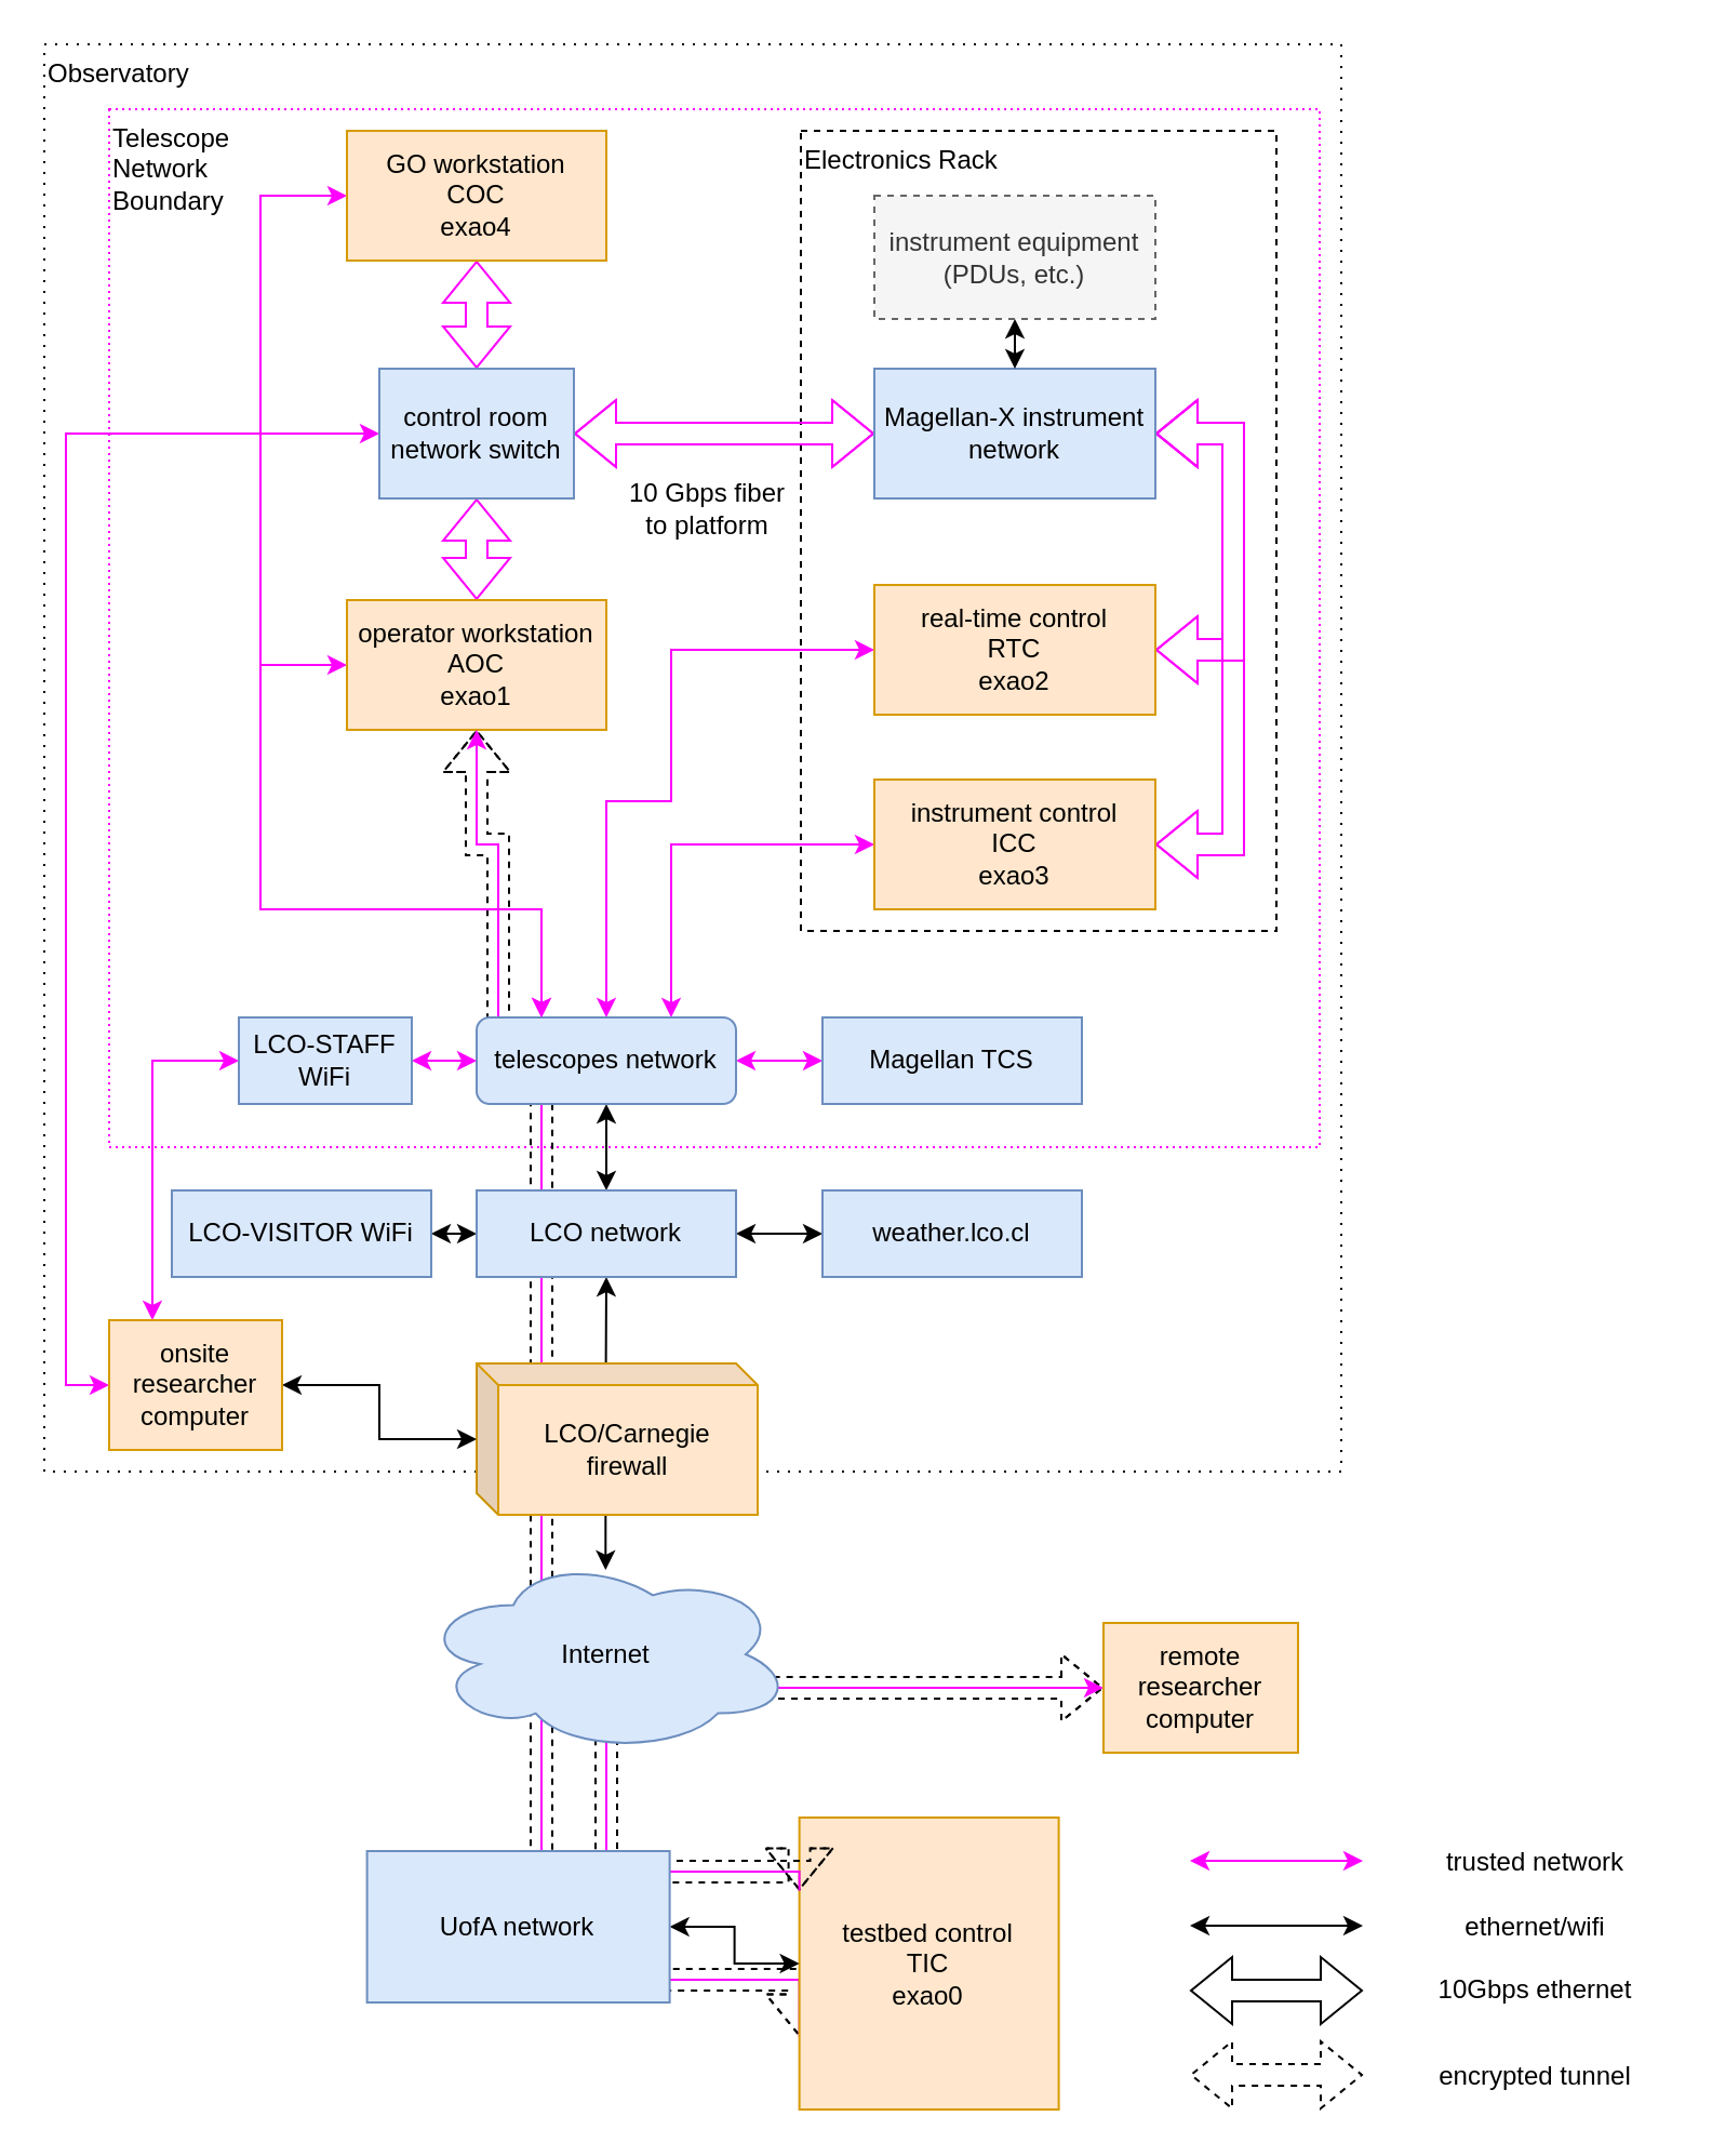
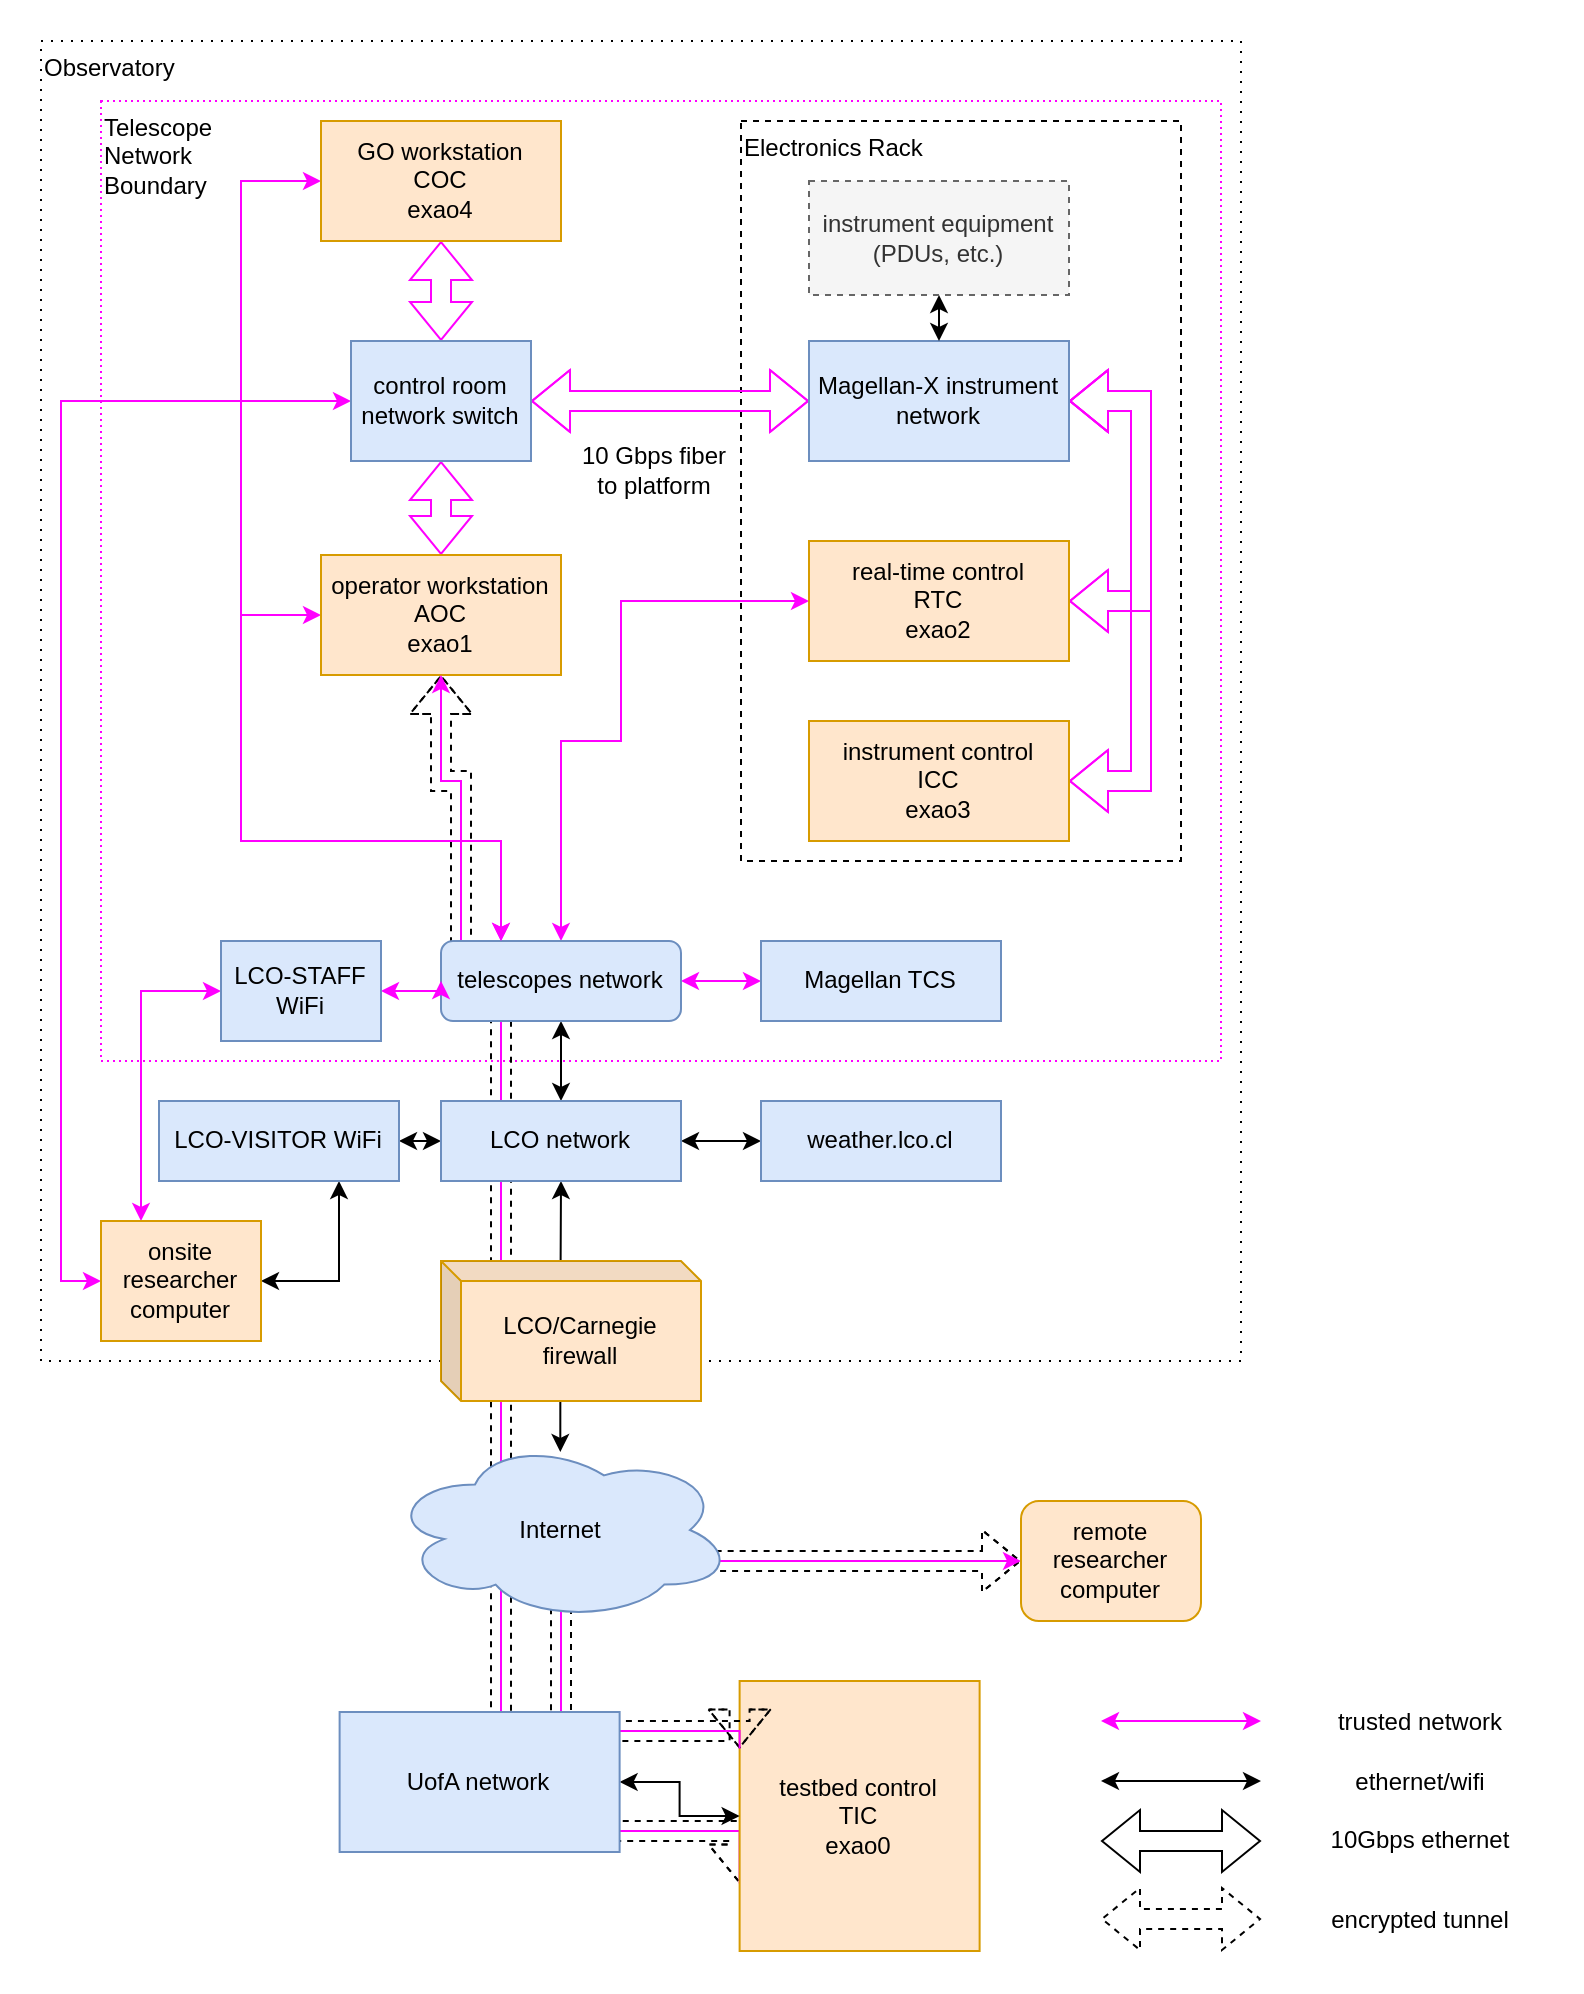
- <mxCell id="9" style="edgeStyle=orthogonalEdgeStyle;rounded=0;orthogonalLoop=1;jettySize=auto;html=1;exitX=0;exitY=0.5;exitDx=0;exitDy=0;entryX=0.75;entryY=0;entryDx=0;entryDy=0;strokeColor=#FF00FF;startArrow=classic;startFill=1;" edge="1" parent="1" source="10" target="37"><mxGeometry relative="1" as="geometry" /></mxCell>
- <mxCell id="56" value="LCO-STAFF WiFi" style="rounded=0;whiteSpace=wrap;html=1;fillColor=#dae8fc;strokeColor=#6c8ebf;" vertex="1" parent="1"><mxGeometry x="110" y="470" width="80" height="40" as="geometry" /></mxCell>
+ <mxCell id="56" value="LCO-STAFF WiFi" style="rounded=0;whiteSpace=wrap;html=1;fillColor=#dae8fc;strokeColor=#6c8ebf;" vertex="1" parent="1"><mxGeometry x="110" y="470" width="80" height="50" as="geometry" /></mxCell>
- <mxCell id="40" style="edgeStyle=orthogonalEdgeStyle;rounded=0;orthogonalLoop=1;jettySize=auto;html=1;exitX=1;exitY=0.5;exitDx=0;exitDy=0;startArrow=classic;startFill=1;" edge="1" parent="1" source="43" target="34"><mxGeometry relative="1" as="geometry" /></mxCell>
+ <mxCell id="40" style="edgeStyle=orthogonalEdgeStyle;rounded=0;orthogonalLoop=1;jettySize=auto;html=1;exitX=1;exitY=0.5;exitDx=0;exitDy=0;entryX=0.75;entryY=1;entryDx=0;entryDy=0;startArrow=classic;startFill=1;" edge="1" parent="1" source="43" target="49"><mxGeometry relative="1" as="geometry" /></mxCell>
- <mxCell id="32" value="remote researcher computer" style="rounded=0;whiteSpace=wrap;html=1;fillColor=#ffe6cc;strokeColor=#d79b00;" vertex="1" parent="1"><mxGeometry x="510" y="750" width="90" height="60" as="geometry" /></mxCell>
+ <mxCell id="32" value="remote researcher computer" style="whiteSpace=wrap;html=1;fillColor=#ffe6cc;strokeColor=#d79b00;rounded=1;" vertex="1" parent="1"><mxGeometry x="510" y="750" width="90" height="60" as="geometry" /></mxCell>
